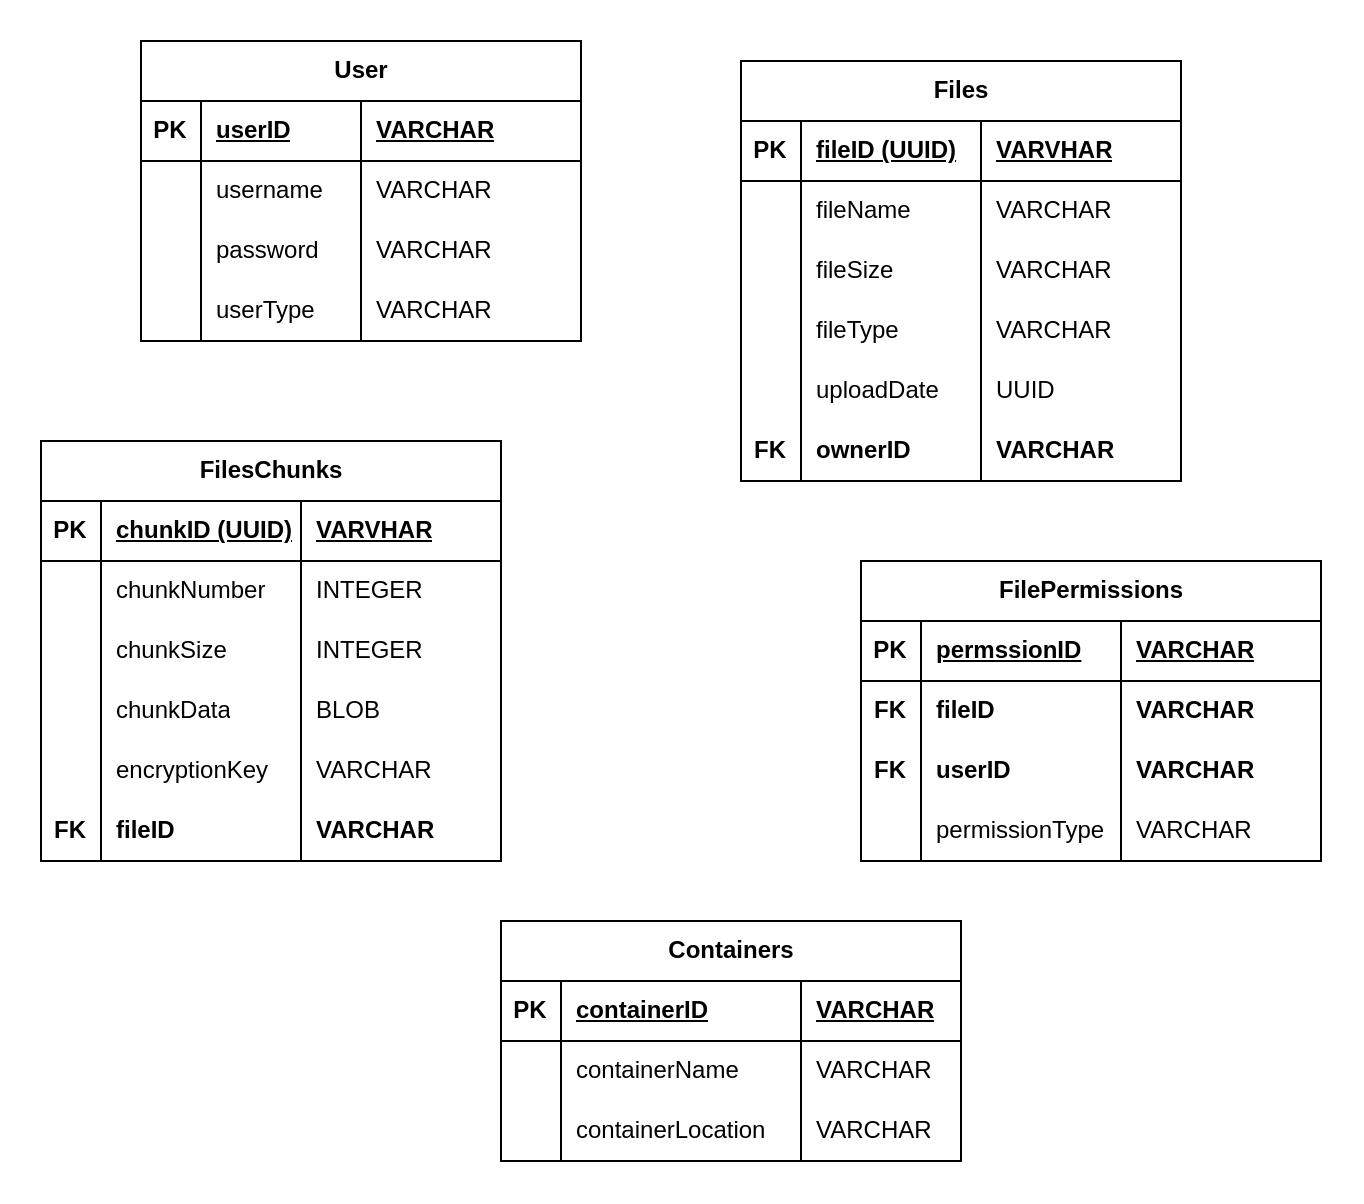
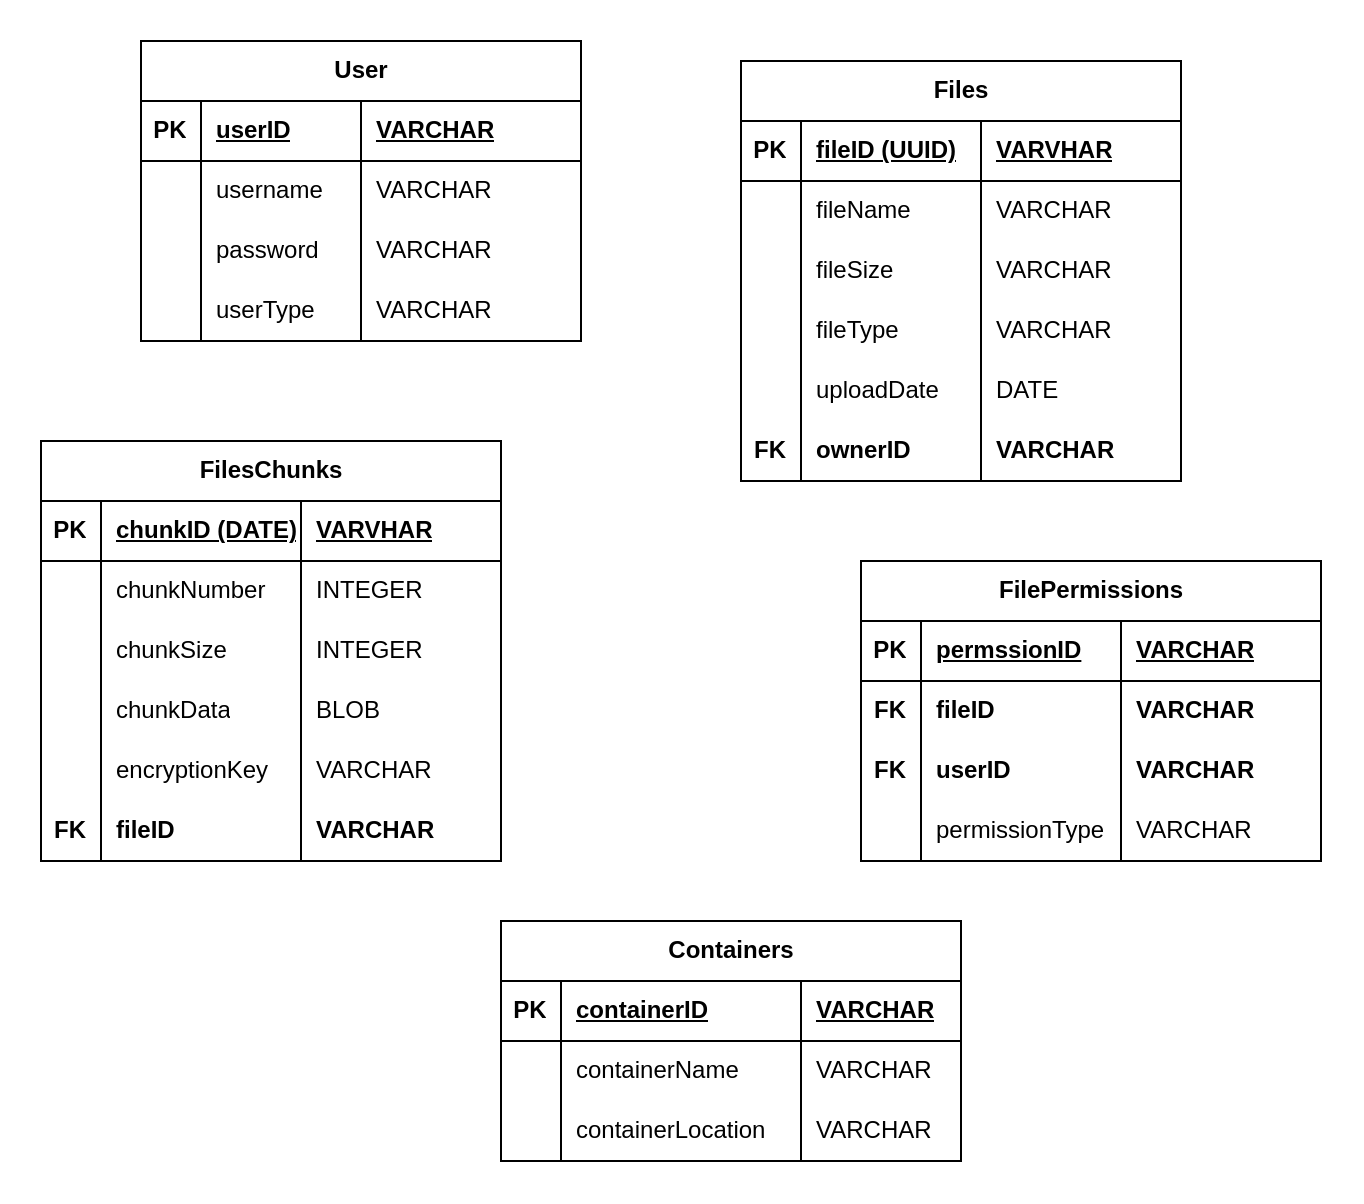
- <mxCell id="39" value="UUID" style="shape=partialRectangle;connectable=0;fillColor=none;top=0;left=0;bottom=0;right=0;align=left;spacingLeft=6;overflow=hidden;whiteSpace=wrap;html=1;" vertex="1" parent="36"><mxGeometry x="120" width="100" height="30" as="geometry"><mxRectangle width="100" height="30" as="alternateBounds" /></mxGeometry></mxCell>
+ <mxCell id="39" value="DATE" style="shape=partialRectangle;connectable=0;fillColor=none;top=0;left=0;bottom=0;right=0;align=left;spacingLeft=6;overflow=hidden;whiteSpace=wrap;html=1;" vertex="1" parent="36"><mxGeometry x="120" width="100" height="30" as="geometry"><mxRectangle width="100" height="30" as="alternateBounds" /></mxGeometry></mxCell>
- <mxCell id="47" value="chunkID (UUID)" style="shape=partialRectangle;connectable=0;fillColor=none;top=0;left=0;bottom=0;right=0;align=left;spacingLeft=6;fontStyle=5;overflow=hidden;whiteSpace=wrap;html=1;" vertex="1" parent="45"><mxGeometry x="30" width="100" height="30" as="geometry"><mxRectangle width="100" height="30" as="alternateBounds" /></mxGeometry></mxCell>
+ <mxCell id="47" value="chunkID (DATE)" style="shape=partialRectangle;connectable=0;fillColor=none;top=0;left=0;bottom=0;right=0;align=left;spacingLeft=6;fontStyle=5;overflow=hidden;whiteSpace=wrap;html=1;" vertex="1" parent="45"><mxGeometry x="30" width="100" height="30" as="geometry"><mxRectangle width="100" height="30" as="alternateBounds" /></mxGeometry></mxCell>
